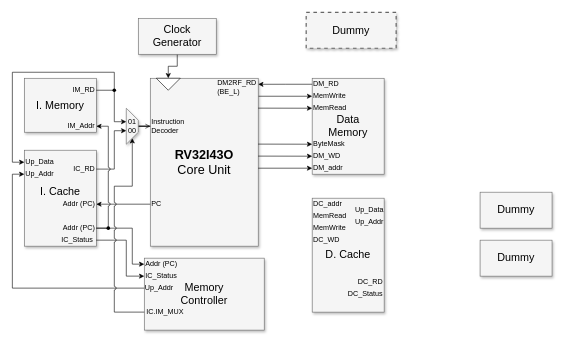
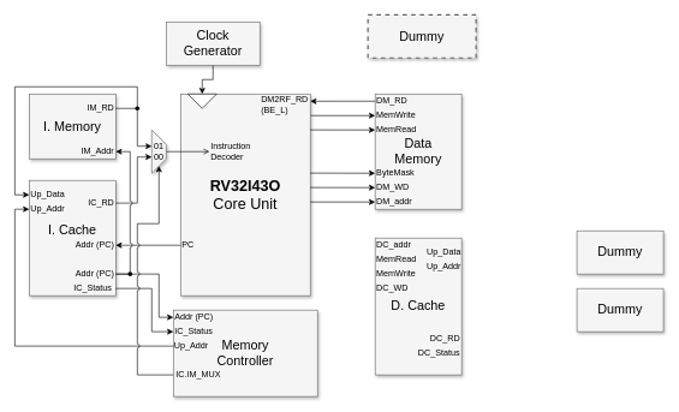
- <mxCell id="40" value="Instruction&lt;br&gt;Decoder" style="text;html=1;align=left;verticalAlign=middle;whiteSpace=wrap;rounded=0;" parent="1" vertex="1"><mxGeometry x="250" y="200" width="60" height="20" as="geometry" /></mxCell>
+ <mxCell id="40" value="Instruction&lt;br&gt;Decoder" style="text;html=1;align=left;verticalAlign=middle;whiteSpace=wrap;rounded=0;" parent="1" vertex="1"><mxGeometry x="290" y="200" width="60" height="20" as="geometry" /></mxCell>
